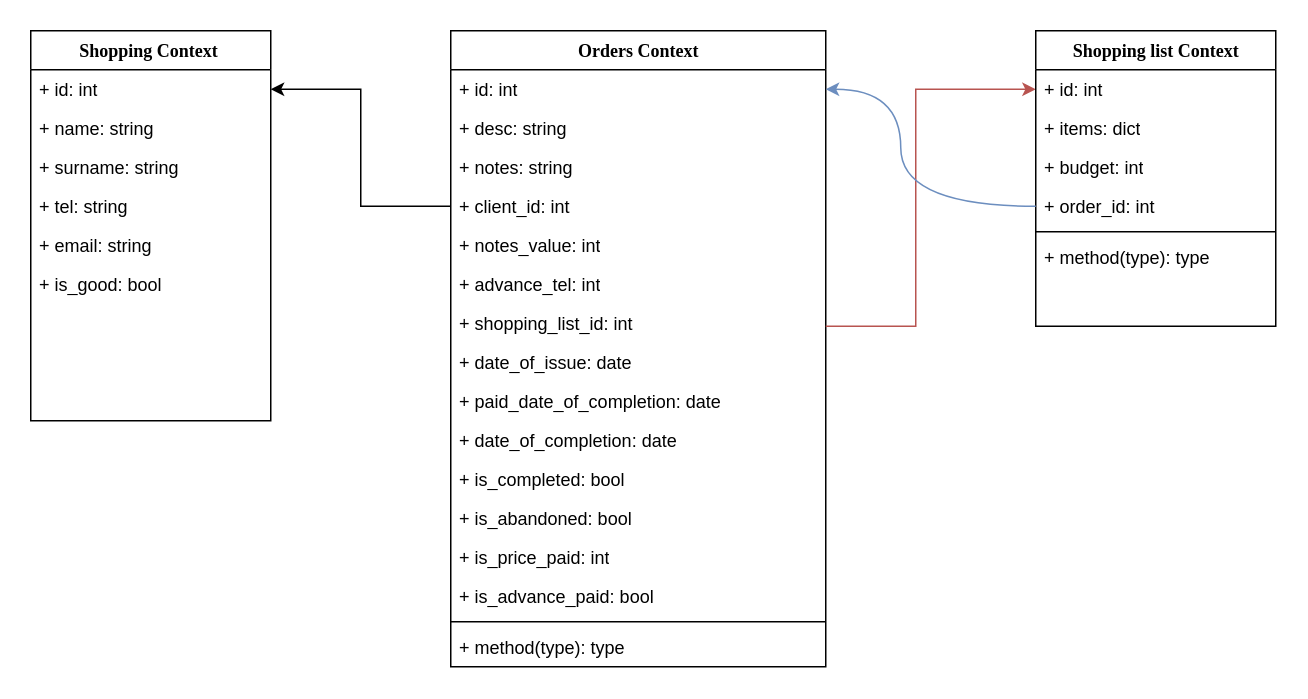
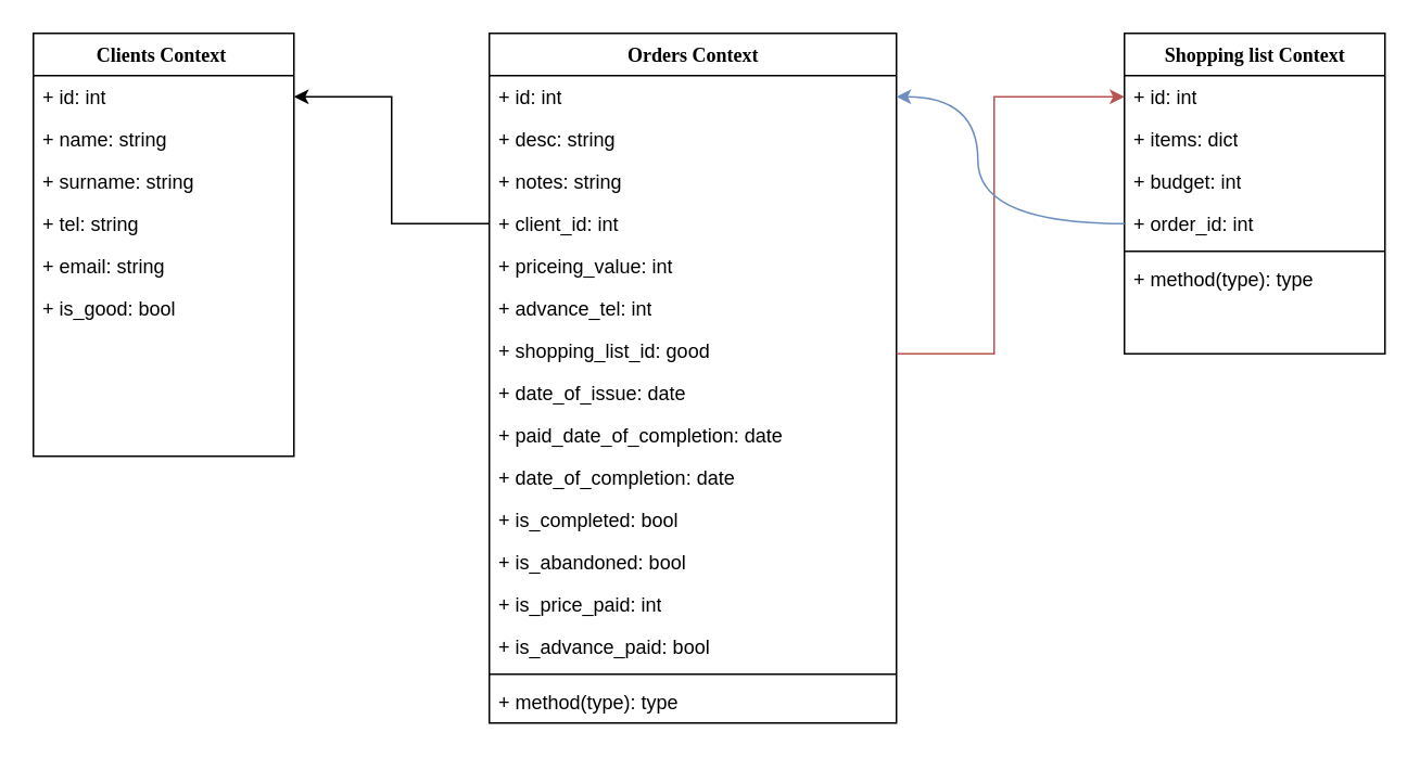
- <mxCell id="2" value="Shopping Context&amp;nbsp;" style="swimlane;html=1;fontStyle=1;align=center;verticalAlign=top;childLayout=stackLayout;horizontal=1;startSize=26;horizontalStack=0;resizeParent=1;resizeLast=0;collapsible=1;marginBottom=0;swimlaneFillColor=#ffffff;rounded=0;shadow=0;comic=0;labelBackgroundColor=none;strokeWidth=1;fillColor=none;fontFamily=Verdana;fontSize=12" parent="1" vertex="1"><mxGeometry x="20" y="20" width="160" height="260" as="geometry" /></mxCell>
+ <mxCell id="2" value="Clients Context&amp;nbsp;" style="swimlane;html=1;fontStyle=1;align=center;verticalAlign=top;childLayout=stackLayout;horizontal=1;startSize=26;horizontalStack=0;resizeParent=1;resizeLast=0;collapsible=1;marginBottom=0;swimlaneFillColor=#ffffff;rounded=0;shadow=0;comic=0;labelBackgroundColor=none;strokeWidth=1;fillColor=none;fontFamily=Verdana;fontSize=12" parent="1" vertex="1"><mxGeometry x="20" y="20" width="160" height="260" as="geometry" /></mxCell>
- <mxCell id="14" value="+ notes_value: int" style="text;html=1;strokeColor=none;fillColor=none;align=left;verticalAlign=top;spacingLeft=4;spacingRight=4;whiteSpace=wrap;overflow=hidden;rotatable=0;points=[[0,0.5],[1,0.5]];portConstraint=eastwest;" parent="9" vertex="1"><mxGeometry y="130" width="250" height="26" as="geometry" /></mxCell>
+ <mxCell id="14" value="+ priceing_value: int" style="text;html=1;strokeColor=none;fillColor=none;align=left;verticalAlign=top;spacingLeft=4;spacingRight=4;whiteSpace=wrap;overflow=hidden;rotatable=0;points=[[0,0.5],[1,0.5]];portConstraint=eastwest;" parent="9" vertex="1"><mxGeometry y="130" width="250" height="26" as="geometry" /></mxCell>
- <mxCell id="16" value="+ shopping_list_id: int" style="text;html=1;strokeColor=none;fillColor=none;align=left;verticalAlign=top;spacingLeft=4;spacingRight=4;whiteSpace=wrap;overflow=hidden;rotatable=0;points=[[0,0.5],[1,0.5]];portConstraint=eastwest;" parent="9" vertex="1"><mxGeometry y="182" width="250" height="26" as="geometry" /></mxCell>
+ <mxCell id="16" value="+ shopping_list_id: good" style="text;html=1;strokeColor=none;fillColor=none;align=left;verticalAlign=top;spacingLeft=4;spacingRight=4;whiteSpace=wrap;overflow=hidden;rotatable=0;points=[[0,0.5],[1,0.5]];portConstraint=eastwest;" parent="9" vertex="1"><mxGeometry y="182" width="250" height="26" as="geometry" /></mxCell>
